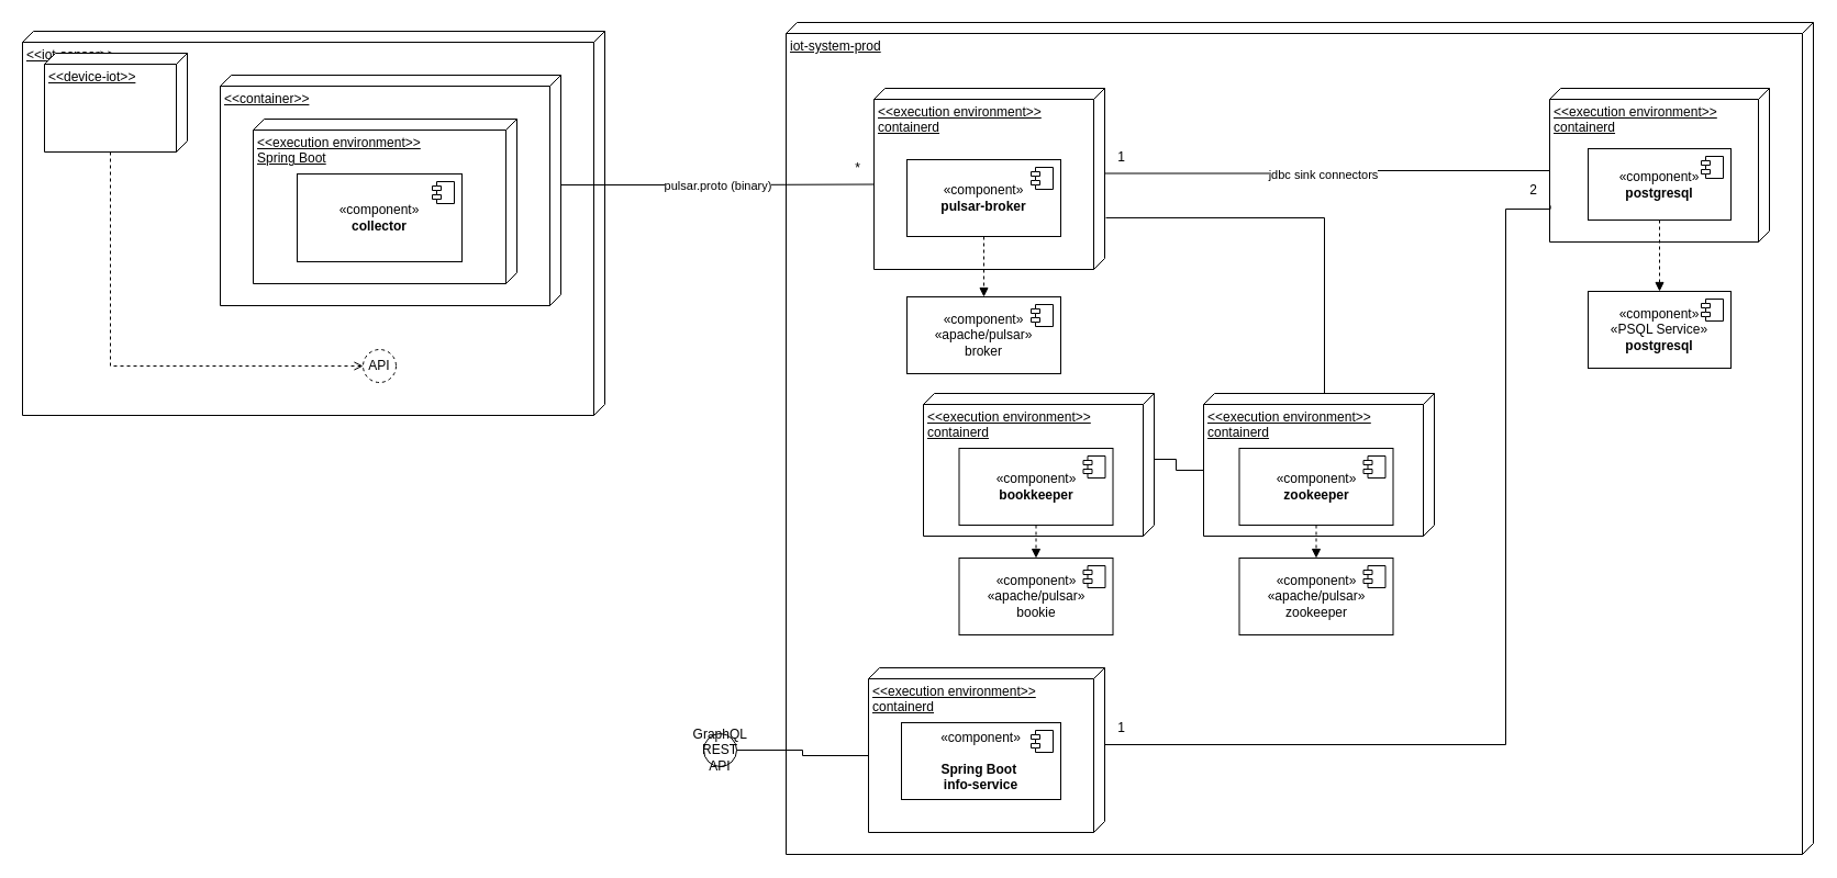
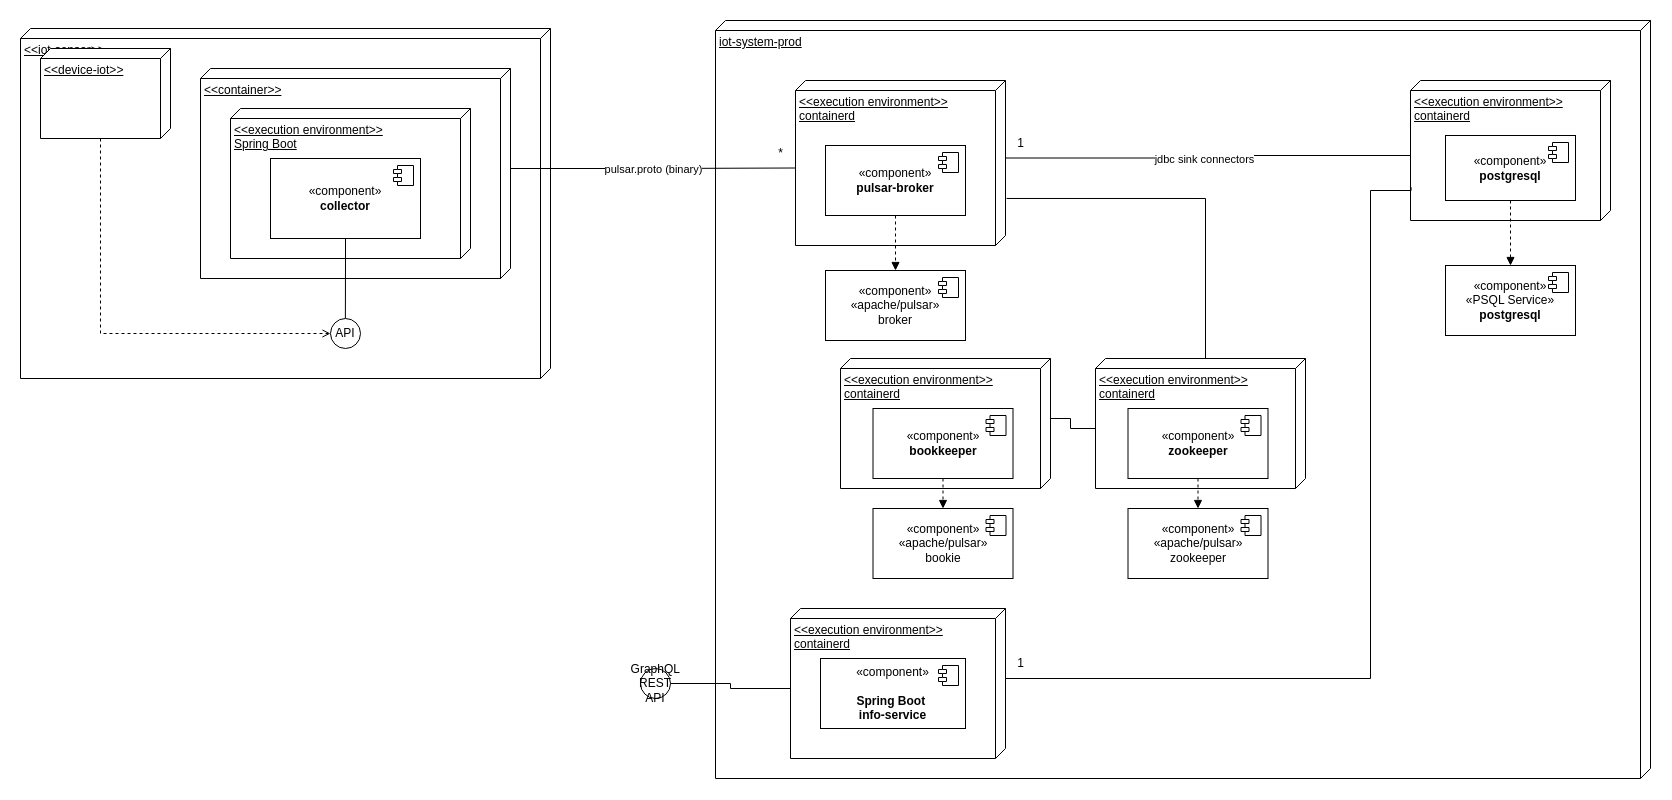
- <mxCell id="34" value="2" style="text;html=1;align=center;verticalAlign=middle;resizable=0;points=[];autosize=1;strokeColor=none;fillColor=none;" vertex="1" parent="1"><mxGeometry x="1380" y="158" width="30" height="30" as="geometry" /></mxCell>
+ <mxCell id="11" style="edgeStyle=orthogonalEdgeStyle;rounded=0;orthogonalLoop=1;jettySize=auto;html=1;exitX=0.5;exitY=1;exitDx=0;exitDy=0;entryX=0.829;entryY=0.387;entryDx=0;entryDy=0;entryPerimeter=0;endArrow=none;startFill=0;" edge="1" parent="1" source="5" target="2"><mxGeometry relative="1" as="geometry" /></mxCell>
- <mxCell id="12" value="API" style="ellipse;whiteSpace=wrap;html=1;aspect=fixed;dashed=1;" vertex="1" parent="1"><mxGeometry x="330" y="318" width="30" height="30" as="geometry" /></mxCell>
+ <mxCell id="12" value="API" style="ellipse;whiteSpace=wrap;html=1;aspect=fixed;" vertex="1" parent="1"><mxGeometry x="330" y="318" width="30" height="30" as="geometry" /></mxCell>
